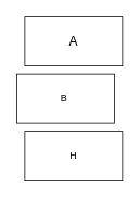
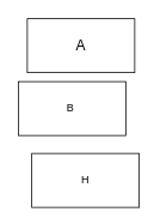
- <mxCell id="4" value="H" style="rounded=0;whiteSpace=wrap;html=1;" vertex="1" parent="1"><mxGeometry x="30" y="160" width="120" height="60" as="geometry" /></mxCell>
+ <mxCell id="4" value="H" style="rounded=0;whiteSpace=wrap;html=1;" vertex="1" parent="1"><mxGeometry x="35" y="170" width="120" height="60" as="geometry" /></mxCell>
